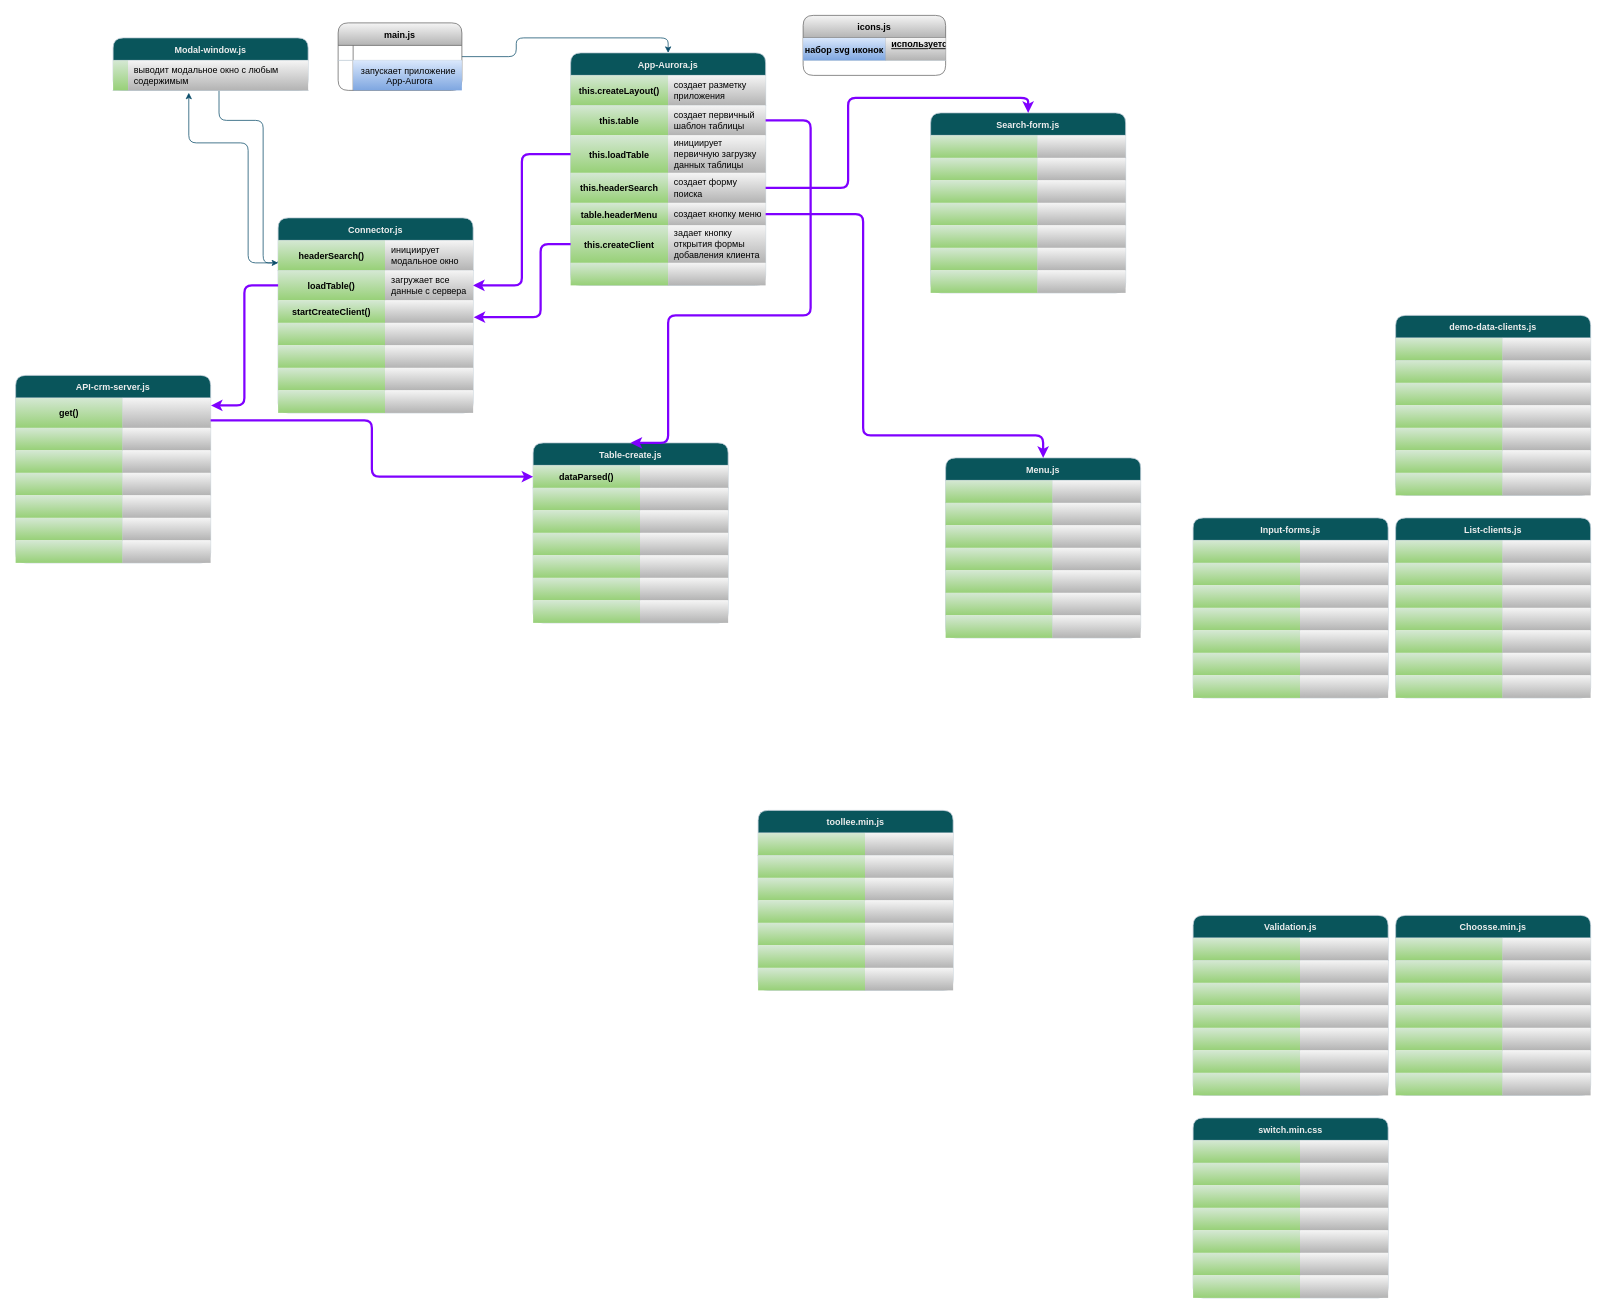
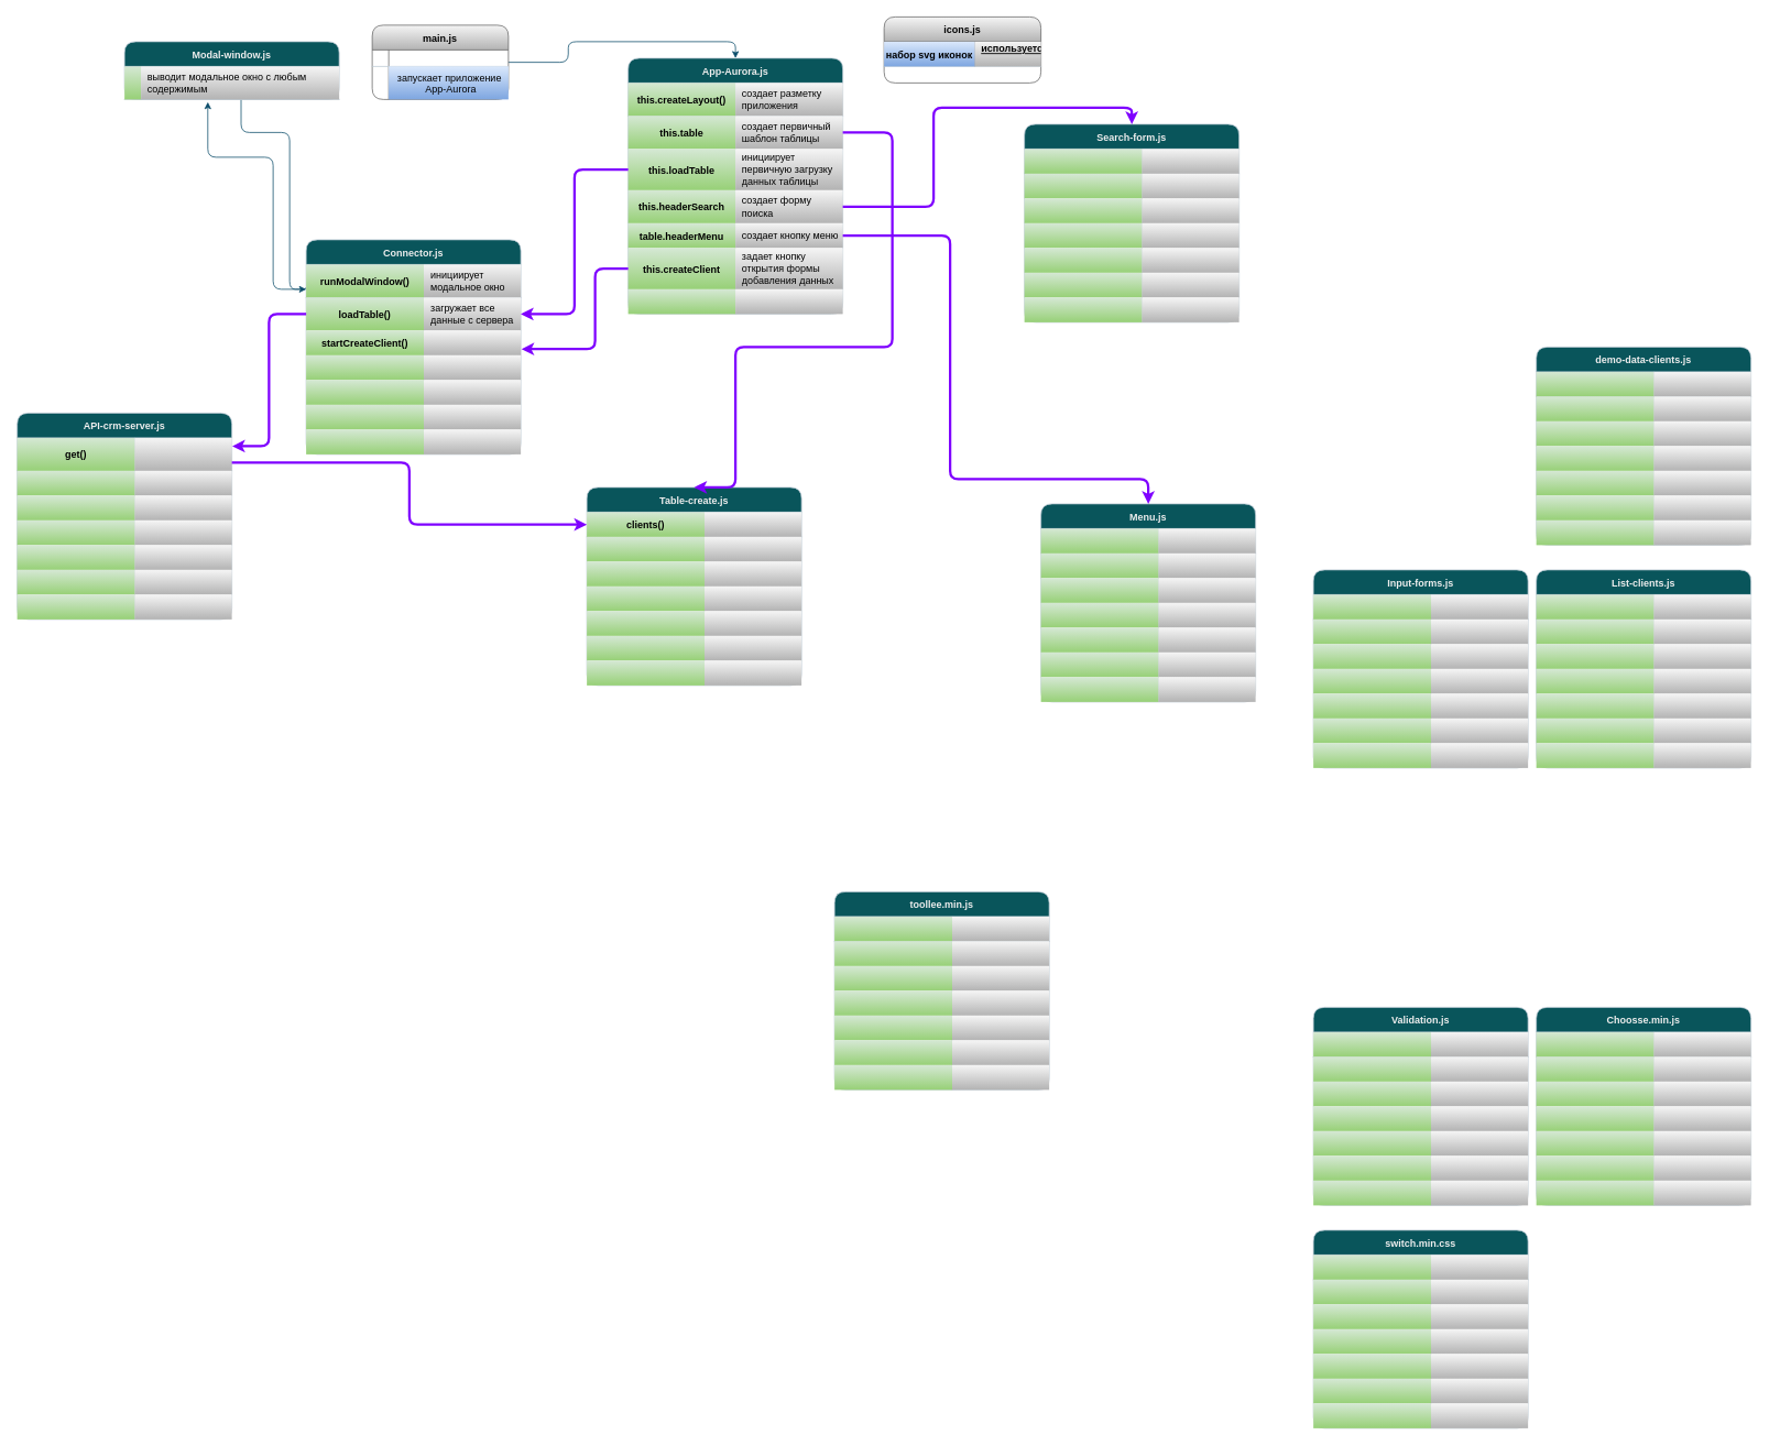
- <mxCell id="20" value="задает кнопку открытия формы добавления клиента" style="shape=partialRectangle;overflow=hidden;connectable=0;fillColor=#f5f5f5;top=0;left=0;bottom=0;right=0;align=left;spacingLeft=6;rounded=1;labelBackgroundColor=none;strokeColor=#666666;gradientColor=#b3b3b3;fontColor=#000000;fontStyle=0;whiteSpace=wrap;" vertex="1" parent="18"><mxGeometry x="130" width="130" height="50" as="geometry"><mxRectangle width="130" height="50" as="alternateBounds" /></mxGeometry></mxCell>
+ <mxCell id="20" value="задает кнопку открытия формы добавления данных" style="shape=partialRectangle;overflow=hidden;connectable=0;fillColor=#f5f5f5;top=0;left=0;bottom=0;right=0;align=left;spacingLeft=6;rounded=1;labelBackgroundColor=none;strokeColor=#666666;gradientColor=#b3b3b3;fontColor=#000000;fontStyle=0;whiteSpace=wrap;" vertex="1" parent="18"><mxGeometry x="130" width="130" height="50" as="geometry"><mxRectangle width="130" height="50" as="alternateBounds" /></mxGeometry></mxCell>
- <mxCell id="56" value="headerSearch()" style="shape=partialRectangle;overflow=hidden;connectable=0;fillColor=#d5e8d4;top=0;left=0;bottom=0;right=0;fontStyle=1;rounded=1;labelBackgroundColor=none;strokeColor=#82b366;gradientColor=#97d077;fontColor=#000000;" vertex="1" parent="55"><mxGeometry width="142.5" height="40" as="geometry"><mxRectangle width="142.5" height="40" as="alternateBounds" /></mxGeometry></mxCell>
+ <mxCell id="56" value="runModalWindow()" style="shape=partialRectangle;overflow=hidden;connectable=0;fillColor=#d5e8d4;top=0;left=0;bottom=0;right=0;fontStyle=1;rounded=1;labelBackgroundColor=none;strokeColor=#82b366;gradientColor=#97d077;fontColor=#000000;" vertex="1" parent="55"><mxGeometry width="142.5" height="40" as="geometry"><mxRectangle width="142.5" height="40" as="alternateBounds" /></mxGeometry></mxCell>
- <mxCell id="197" value="dataParsed()" style="shape=partialRectangle;overflow=hidden;connectable=0;fillColor=#d5e8d4;top=0;left=0;bottom=0;right=0;fontStyle=1;rounded=1;labelBackgroundColor=none;strokeColor=#82b366;gradientColor=#97d077;fontColor=#000000;" vertex="1" parent="196"><mxGeometry width="142.5" height="30" as="geometry"><mxRectangle width="142.5" height="30" as="alternateBounds" /></mxGeometry></mxCell>
+ <mxCell id="197" value="clients()" style="shape=partialRectangle;overflow=hidden;connectable=0;fillColor=#d5e8d4;top=0;left=0;bottom=0;right=0;fontStyle=1;rounded=1;labelBackgroundColor=none;strokeColor=#82b366;gradientColor=#97d077;fontColor=#000000;" vertex="1" parent="196"><mxGeometry width="142.5" height="30" as="geometry"><mxRectangle width="142.5" height="30" as="alternateBounds" /></mxGeometry></mxCell>
